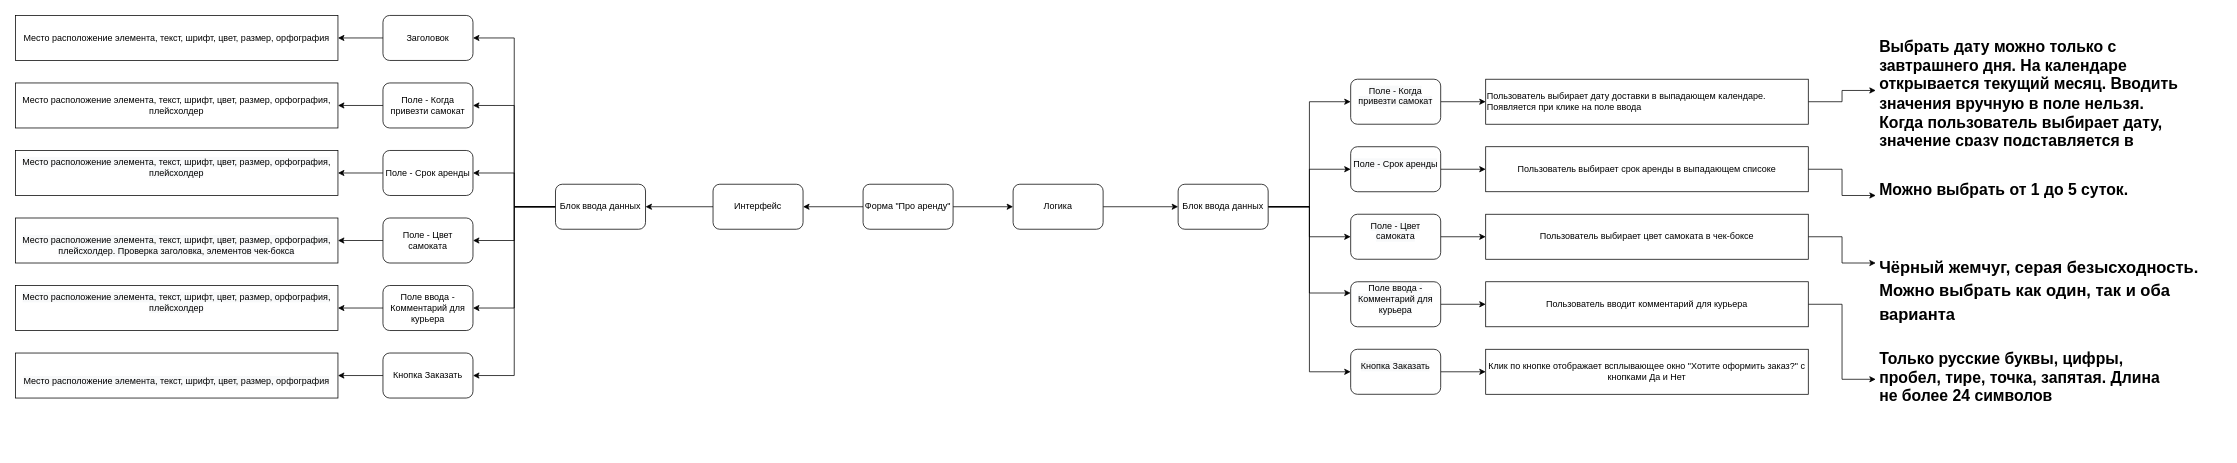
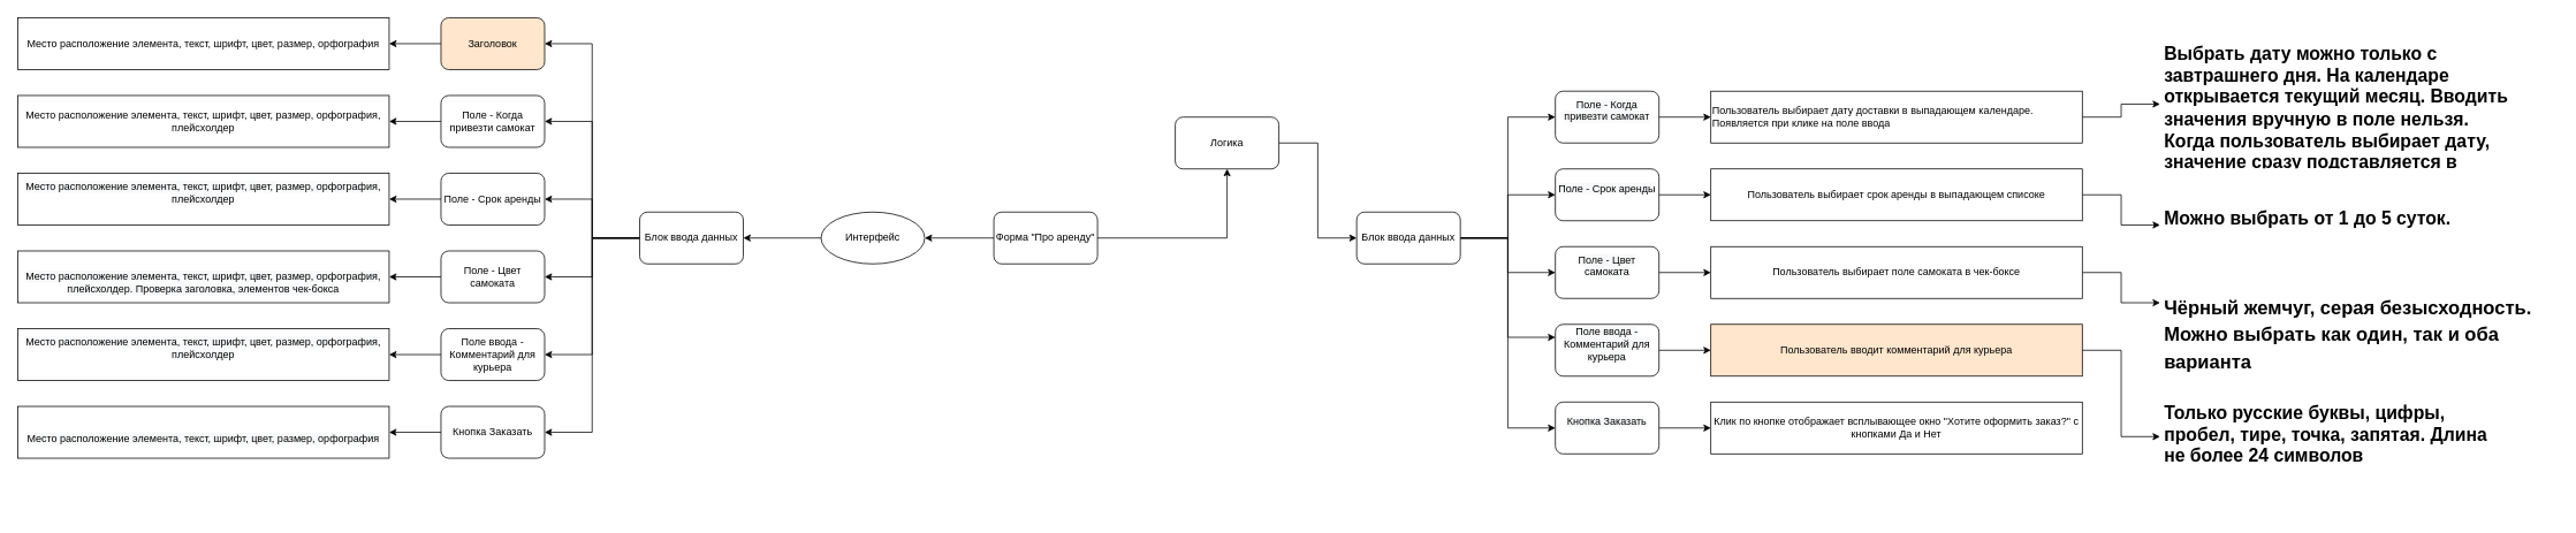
- <mxCell id="17" value="Заголовок" style="whiteSpace=wrap;html=1;rounded=1;" parent="1" vertex="1"><mxGeometry x="510" y="20" width="120" height="60" as="geometry" /></mxCell>
+ <mxCell id="17" value="Заголовок" style="whiteSpace=wrap;html=1;rounded=1;fillColor=#ffe6cc;" parent="1" vertex="1"><mxGeometry x="510" y="20" width="120" height="60" as="geometry" /></mxCell>
- <mxCell id="8" value="Интерфейс" style="whiteSpace=wrap;html=1;rounded=1;" parent="1" vertex="1"><mxGeometry x="950" y="245" width="120" height="60" as="geometry" /></mxCell>
+ <mxCell id="8" value="Интерфейс" style="ellipse;whiteSpace=wrap;html=1;" parent="1" vertex="1"><mxGeometry x="950" y="245" width="120" height="60" as="geometry" /></mxCell>
- <mxCell id="6" value="Логика" style="whiteSpace=wrap;html=1;rounded=1;" parent="1" vertex="1"><mxGeometry x="1350" y="245" width="120" height="60" as="geometry" /></mxCell>
+ <mxCell id="6" value="Логика" style="whiteSpace=wrap;html=1;rounded=1;" parent="1" vertex="1"><mxGeometry x="1360" y="135" width="120" height="60" as="geometry" /></mxCell>
- <mxCell id="55" value="Пользователь выбирает цвет самоката в&amp;nbsp;чек-боксе" style="rounded=0;whiteSpace=wrap;html=1;" parent="1" vertex="1"><mxGeometry x="1980" y="285" width="430" height="60" as="geometry" /></mxCell>
+ <mxCell id="55" value="Пользователь выбирает поле самоката в&amp;nbsp;чек-боксе" style="rounded=0;whiteSpace=wrap;html=1;" parent="1" vertex="1"><mxGeometry x="1980" y="285" width="430" height="60" as="geometry" /></mxCell>
- <mxCell id="57" value="Пользователь вводит комментарий для курьера" style="rounded=0;whiteSpace=wrap;html=1;" parent="1" vertex="1"><mxGeometry x="1980" y="375" width="430" height="60" as="geometry" /></mxCell>
+ <mxCell id="57" value="Пользователь вводит комментарий для курьера" style="rounded=0;whiteSpace=wrap;html=1;fillColor=#ffe6cc;" parent="1" vertex="1"><mxGeometry x="1980" y="375" width="430" height="60" as="geometry" /></mxCell>
